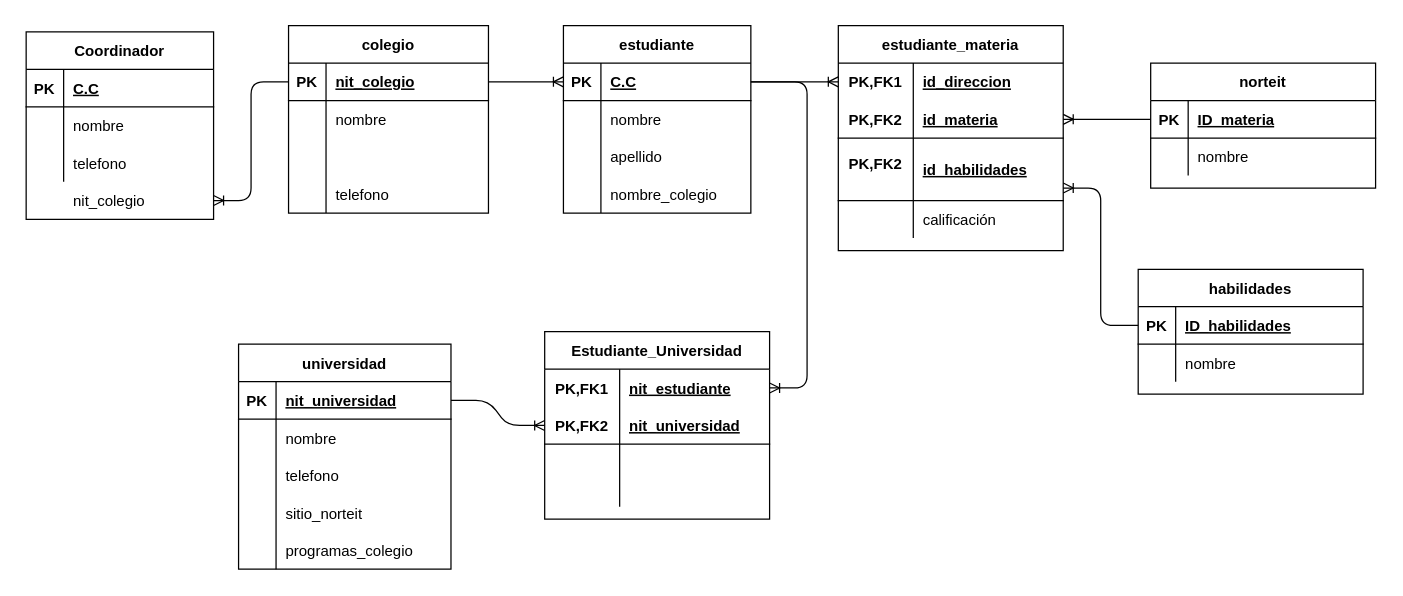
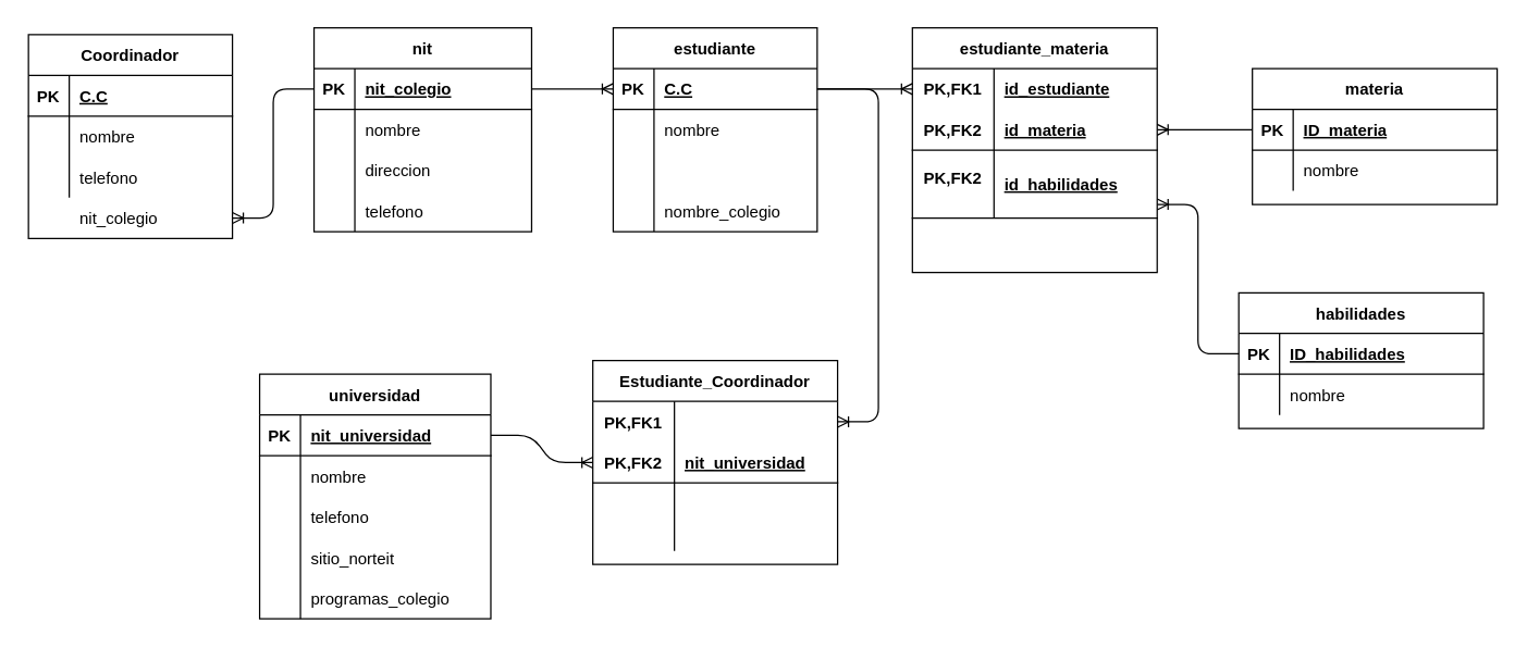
- <mxCell id="14" value="colegio" style="shape=table;startSize=30;container=1;collapsible=1;childLayout=tableLayout;fixedRows=1;rowLines=0;fontStyle=1;align=center;resizeLast=1;" parent="1" vertex="1"><mxGeometry x="230" y="20" width="160" height="150" as="geometry" /></mxCell>
+ <mxCell id="14" value="nit" style="shape=table;startSize=30;container=1;collapsible=1;childLayout=tableLayout;fixedRows=1;rowLines=0;fontStyle=1;align=center;resizeLast=1;" parent="1" vertex="1"><mxGeometry x="230" y="20" width="160" height="150" as="geometry" /></mxCell>
- <mxCell id="76" value="id_direccion" style="shape=partialRectangle;connectable=0;fillColor=none;top=0;left=0;bottom=0;right=0;align=left;spacingLeft=6;fontStyle=5;overflow=hidden;" parent="74" vertex="1"><mxGeometry x="60" width="120" height="30" as="geometry" /></mxCell>
+ <mxCell id="76" value="id_estudiante" style="shape=partialRectangle;connectable=0;fillColor=none;top=0;left=0;bottom=0;right=0;align=left;spacingLeft=6;fontStyle=5;overflow=hidden;" parent="74" vertex="1"><mxGeometry x="60" width="120" height="30" as="geometry" /></mxCell>
- <mxCell id="90" value="norteit" style="shape=table;startSize=30;container=1;collapsible=1;childLayout=tableLayout;fixedRows=1;rowLines=0;fontStyle=1;align=center;resizeLast=1;" parent="1" vertex="1"><mxGeometry x="920" y="50" width="180" height="100" as="geometry" /></mxCell>
+ <mxCell id="90" value="materia" style="shape=table;startSize=30;container=1;collapsible=1;childLayout=tableLayout;fixedRows=1;rowLines=0;fontStyle=1;align=center;resizeLast=1;" parent="1" vertex="1"><mxGeometry x="920" y="50" width="180" height="100" as="geometry" /></mxCell>
+ <mxCell id="23" value="direccion" style="shape=partialRectangle;connectable=0;fillColor=none;top=0;left=0;bottom=0;right=0;align=left;spacingLeft=6;overflow=hidden;" parent="21" vertex="1"><mxGeometry x="30" width="130" height="30" as="geometry" /></mxCell>
- <mxCell id="37" value="apellido" style="shape=partialRectangle;connectable=0;fillColor=none;top=0;left=0;bottom=0;right=0;align=left;spacingLeft=6;overflow=hidden;" parent="35" vertex="1"><mxGeometry x="30" width="120" height="30" as="geometry" /></mxCell>
- <mxCell id="88" value="calificación" style="shape=partialRectangle;connectable=0;fillColor=none;top=0;left=0;bottom=0;right=0;align=left;spacingLeft=6;overflow=hidden;" parent="86" vertex="1"><mxGeometry x="60" width="120" height="30" as="geometry" /></mxCell>
- <mxCell id="58" value="Estudiante_Universidad" style="shape=table;startSize=30;container=1;collapsible=1;childLayout=tableLayout;fixedRows=1;rowLines=0;fontStyle=1;align=center;resizeLast=1;" parent="1" vertex="1"><mxGeometry x="435" y="265" width="180" height="150" as="geometry" /></mxCell>
+ <mxCell id="58" value="Estudiante_Coordinador" style="shape=table;startSize=30;container=1;collapsible=1;childLayout=tableLayout;fixedRows=1;rowLines=0;fontStyle=1;align=center;resizeLast=1;" parent="1" vertex="1"><mxGeometry x="435" y="265" width="180" height="150" as="geometry" /></mxCell>
- <mxCell id="61" value="nit_estudiante" style="shape=partialRectangle;connectable=0;fillColor=none;top=0;left=0;bottom=0;right=0;align=left;spacingLeft=6;fontStyle=5;overflow=hidden;" parent="59" vertex="1"><mxGeometry x="60" width="120" height="30" as="geometry" /></mxCell>
